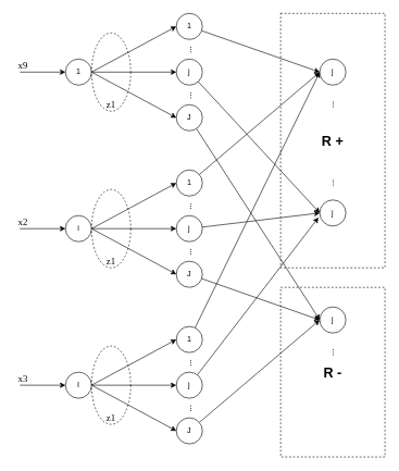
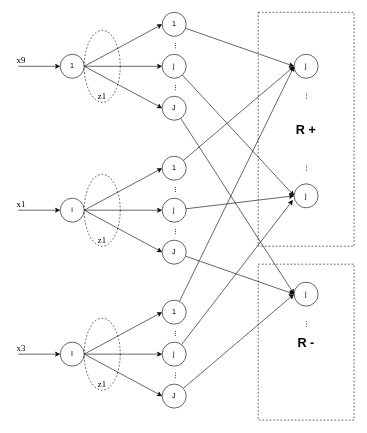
- <mxCell id="34" value="&lt;font face=&quot;times new roman, serif&quot;&gt;&lt;span style=&quot;font-size: 14.667px&quot;&gt;x2&lt;/span&gt;&lt;/font&gt;" style="text;html=1;strokeColor=none;fillColor=none;align=center;verticalAlign=middle;whiteSpace=wrap;rounded=0;dashed=1;" vertex="1" parent="1"><mxGeometry x="20" y="320" width="30" height="40" as="geometry" /></mxCell>
+ <mxCell id="34" value="&lt;font face=&quot;times new roman, serif&quot;&gt;&lt;span style=&quot;font-size: 14.667px&quot;&gt;x1&lt;/span&gt;&lt;/font&gt;" style="text;html=1;strokeColor=none;fillColor=none;align=center;verticalAlign=middle;whiteSpace=wrap;rounded=0;dashed=1;" vertex="1" parent="1"><mxGeometry x="20" y="320" width="30" height="40" as="geometry" /></mxCell>
